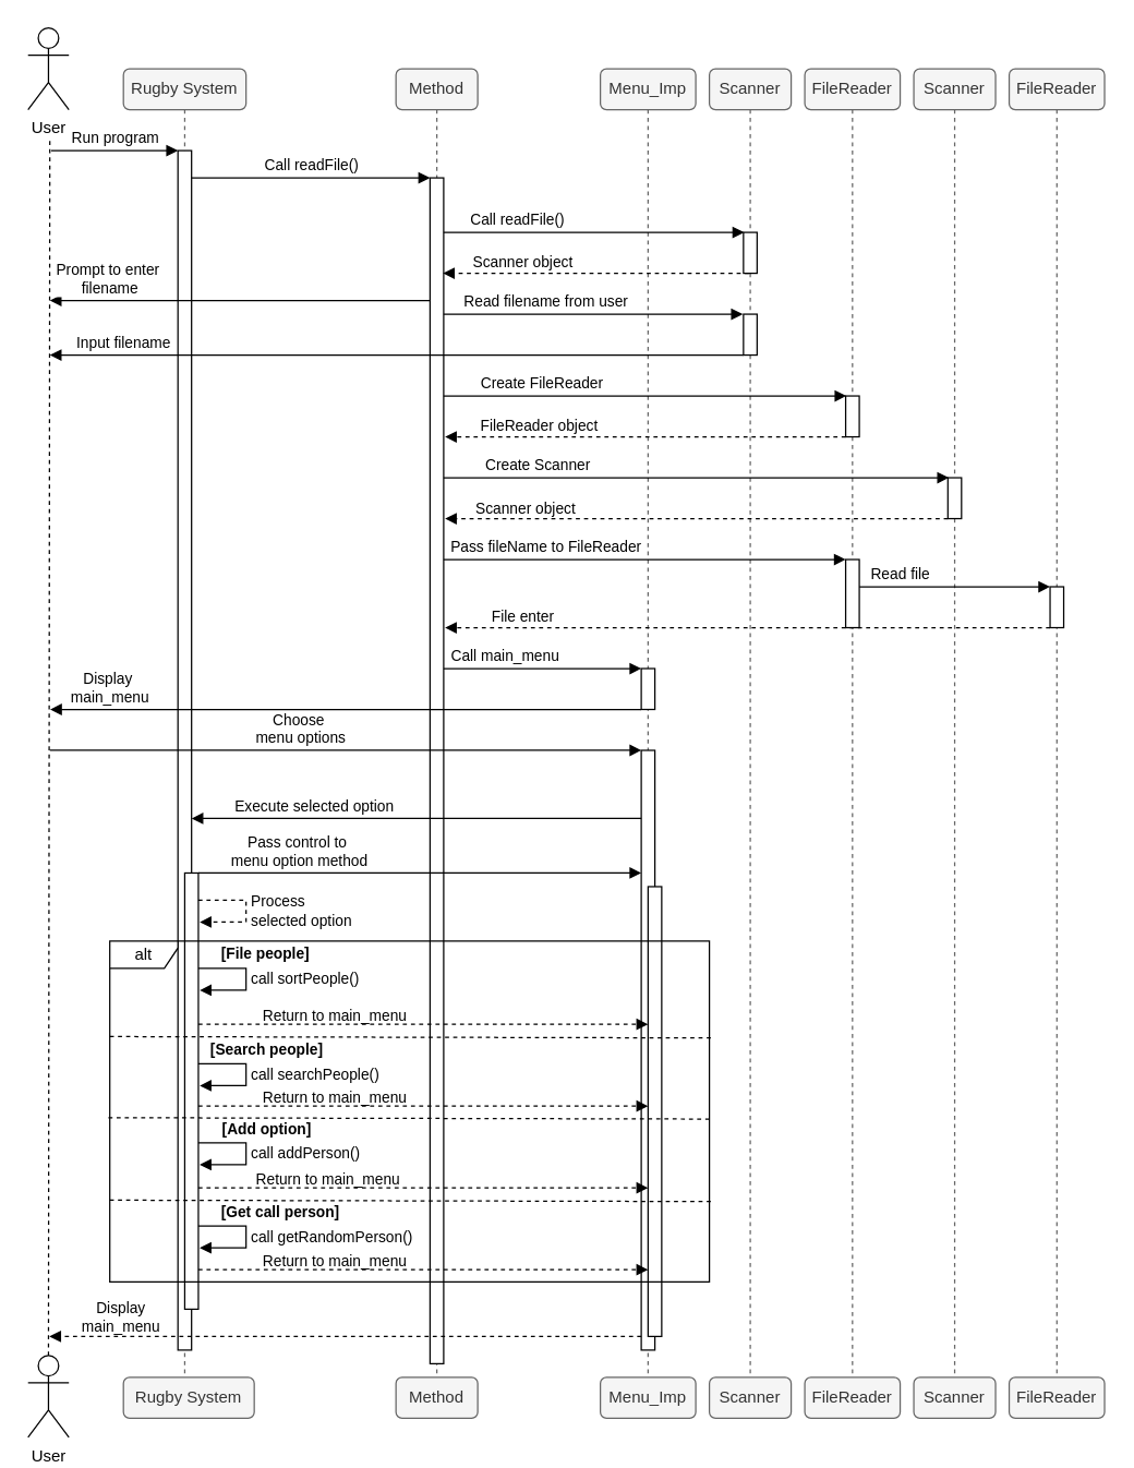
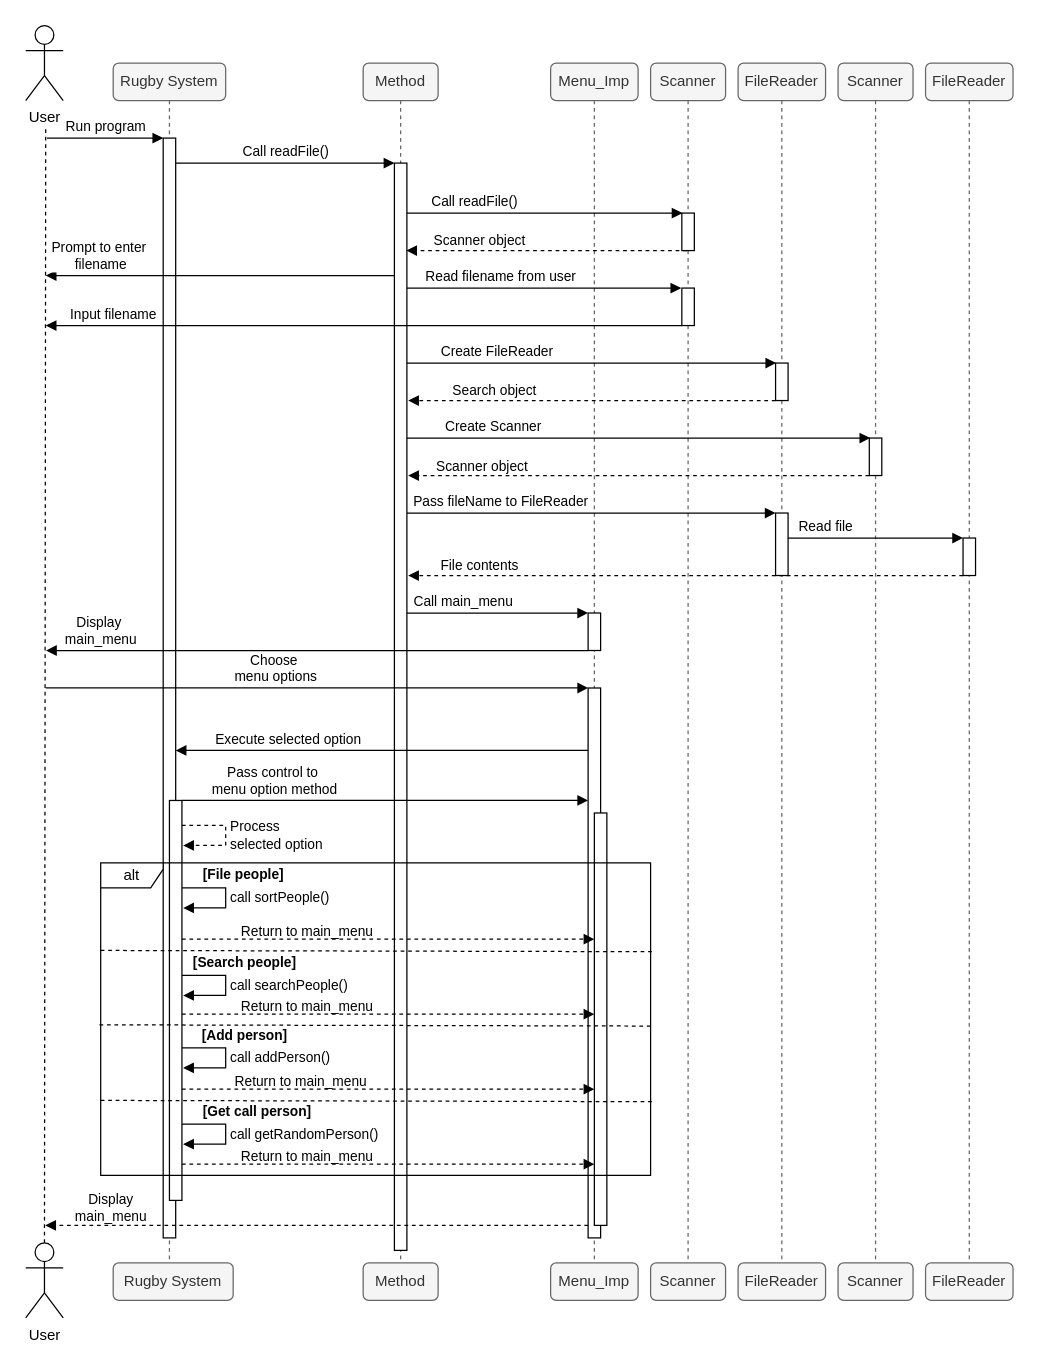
- <mxCell id="40" value="FileReader object" style="text;html=1;align=center;verticalAlign=middle;resizable=1;points=[];autosize=1;strokeColor=none;fillColor=none;fontSize=11;movable=1;rotatable=1;deletable=1;editable=1;locked=0;connectable=1;" parent="1" vertex="1"><mxGeometry x="340" y="297" width="110" height="30" as="geometry" /></mxCell>
+ <mxCell id="40" value="Search object" style="text;html=1;align=center;verticalAlign=middle;resizable=1;points=[];autosize=1;strokeColor=none;fillColor=none;fontSize=11;movable=1;rotatable=1;deletable=1;editable=1;locked=0;connectable=1;" parent="1" vertex="1"><mxGeometry x="340" y="297" width="110" height="30" as="geometry" /></mxCell>
- <mxCell id="48" value="File enter" style="text;html=1;align=center;verticalAlign=middle;resizable=1;points=[];autosize=1;strokeColor=none;fillColor=none;fontSize=11;movable=1;rotatable=1;deletable=1;editable=1;locked=0;connectable=1;" parent="1" vertex="1"><mxGeometry x="338" y="437" width="90" height="30" as="geometry" /></mxCell>
+ <mxCell id="48" value="File contents" style="text;html=1;align=center;verticalAlign=middle;resizable=1;points=[];autosize=1;strokeColor=none;fillColor=none;fontSize=11;movable=1;rotatable=1;deletable=1;editable=1;locked=0;connectable=1;" parent="1" vertex="1"><mxGeometry x="338" y="437" width="90" height="30" as="geometry" /></mxCell>
- <mxCell id="60" value="&lt;b&gt;&lt;font style=&quot;font-size: 11px;&quot;&gt;[Add option]&lt;/font&gt;&lt;/b&gt;" style="text;html=1;align=center;verticalAlign=middle;resizable=0;points=[];autosize=1;strokeColor=none;fillColor=none;" parent="1" vertex="1"><mxGeometry x="150" y="813" width="90" height="30" as="geometry" /></mxCell>
+ <mxCell id="60" value="&lt;b&gt;&lt;font style=&quot;font-size: 11px;&quot;&gt;[Add person]&lt;/font&gt;&lt;/b&gt;" style="text;html=1;align=center;verticalAlign=middle;resizable=0;points=[];autosize=1;strokeColor=none;fillColor=none;" parent="1" vertex="1"><mxGeometry x="150" y="813" width="90" height="30" as="geometry" /></mxCell>
